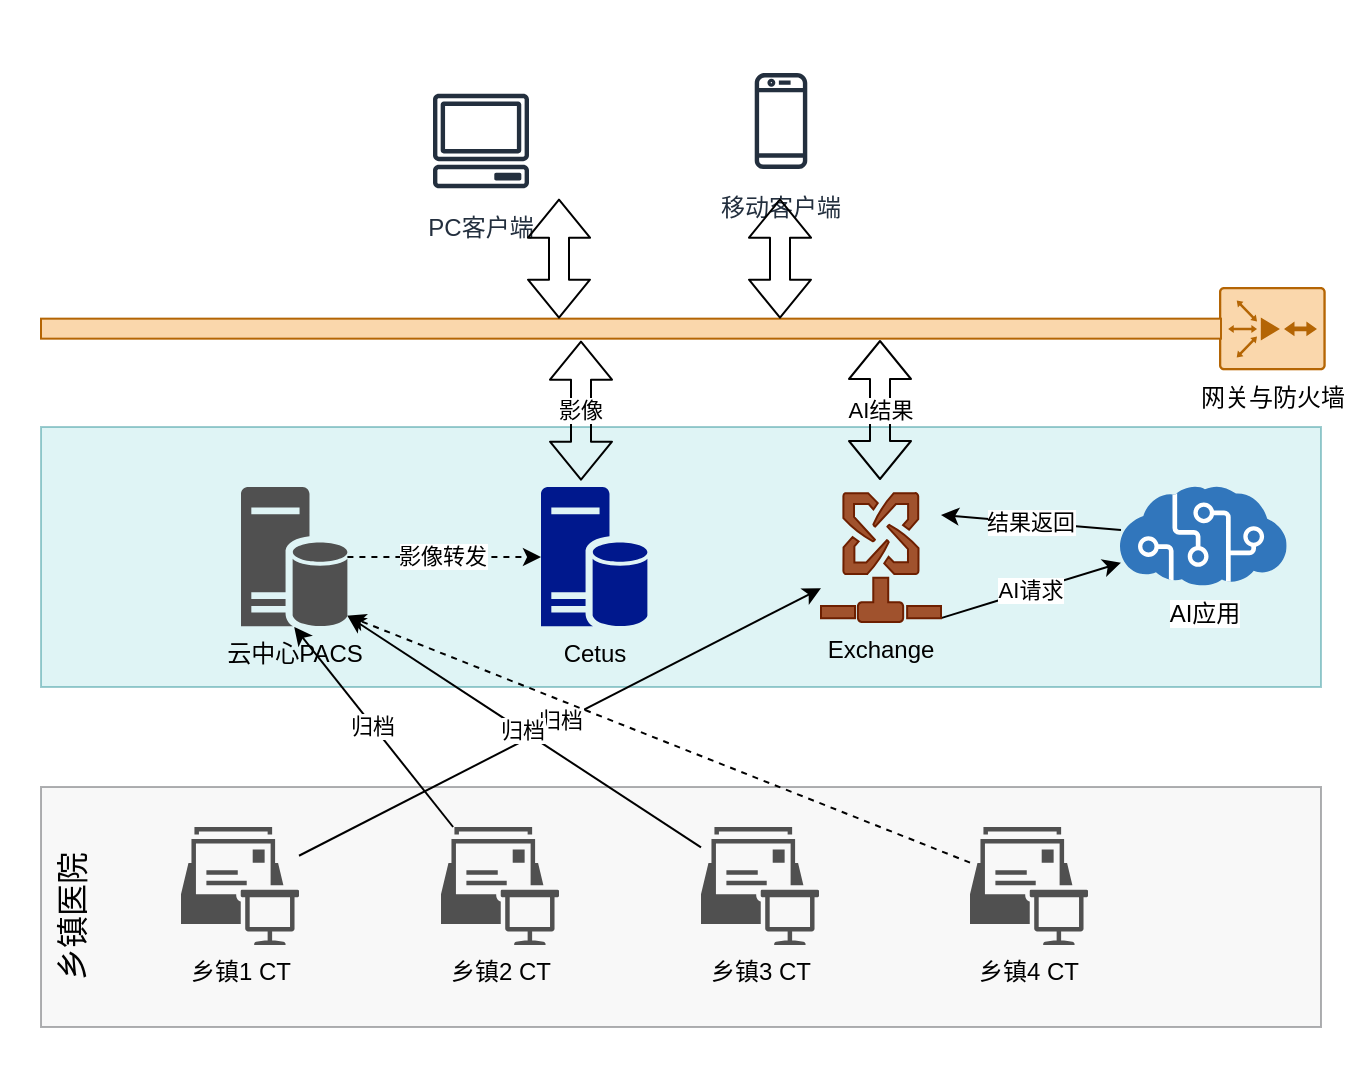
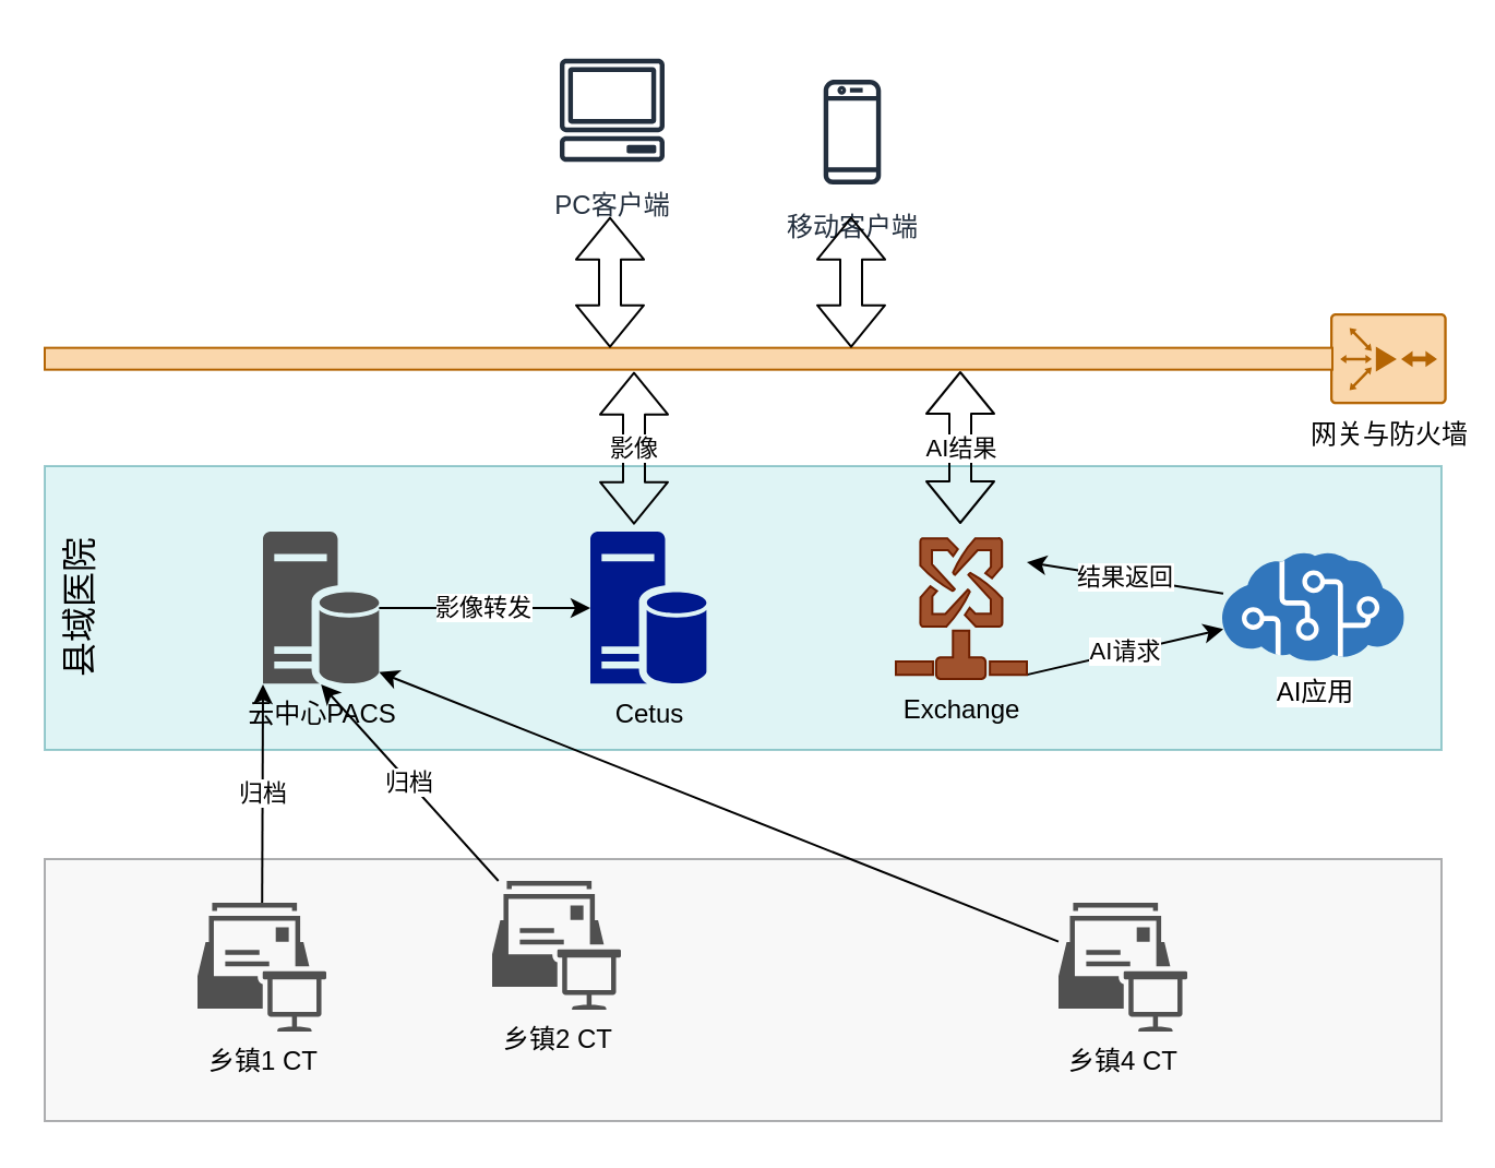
- <mxCell id="17" value="PC客户端" style="outlineConnect=0;fontColor=#232F3E;gradientColor=none;strokeColor=#232F3E;fillColor=#ffffff;dashed=0;verticalLabelPosition=bottom;verticalAlign=top;align=center;html=1;fontSize=12;fontStyle=0;aspect=fixed;shape=mxgraph.aws4.resourceIcon;resIcon=mxgraph.aws4.client;labelBackgroundColor=none;" vertex="1" parent="1"><mxGeometry x="210" y="40" width="60" height="60" as="geometry" /></mxCell>
+ <mxCell id="17" value="PC客户端" style="outlineConnect=0;fontColor=#232F3E;gradientColor=none;strokeColor=#232F3E;fillColor=#ffffff;dashed=0;verticalLabelPosition=bottom;verticalAlign=top;align=center;html=1;fontSize=12;fontStyle=0;aspect=fixed;shape=mxgraph.aws4.resourceIcon;resIcon=mxgraph.aws4.client;labelBackgroundColor=none;" vertex="1" parent="1"><mxGeometry x="250" y="20" width="60" height="60" as="geometry" /></mxCell>
- <mxCell id="16" value="AI应用" style="aspect=fixed;html=1;points=[];align=center;image;fontSize=12;image=img/lib/mscae/Cognitive_Services.svg;" vertex="1" parent="1"><mxGeometry x="560" y="243" width="83.33" height="50" as="geometry" /></mxCell>
+ <mxCell id="16" value="AI应用" style="aspect=fixed;html=1;points=[];align=center;image;fontSize=12;image=img/lib/mscae/Cognitive_Services.svg;" vertex="1" parent="1"><mxGeometry x="560" y="253" width="83.33" height="50" as="geometry" /></mxCell>
+ <mxCell id="25" value="县域医院" style="text;html=1;strokeColor=none;fillColor=none;align=center;verticalAlign=top;whiteSpace=wrap;rounded=0;opacity=40;horizontal=0;fontSize=16;" vertex="1" parent="1"><mxGeometry x="20" y="243" width="40" height="70" as="geometry" /></mxCell>
- <mxCell id="10" value="影像转发" style="edgeStyle=none;rounded=0;orthogonalLoop=1;jettySize=auto;html=1;exitX=1;exitY=0.5;exitDx=0;exitDy=0;exitPerimeter=0;entryX=0;entryY=0.5;entryDx=0;entryDy=0;entryPerimeter=0;dashed=1;" edge="1" parent="1" source="11" target="12"><mxGeometry relative="1" as="geometry" /></mxCell>
+ <mxCell id="10" value="影像转发" style="edgeStyle=none;rounded=0;orthogonalLoop=1;jettySize=auto;html=1;exitX=1;exitY=0.5;exitDx=0;exitDy=0;exitPerimeter=0;entryX=0;entryY=0.5;entryDx=0;entryDy=0;entryPerimeter=0;" edge="1" parent="1" source="11" target="12"><mxGeometry relative="1" as="geometry" /></mxCell>
- <mxCell id="4" value="归档" style="rounded=0;orthogonalLoop=1;jettySize=auto;html=1;" edge="1" parent="1" source="5" target="14"><mxGeometry relative="1" as="geometry" /></mxCell>
+ <mxCell id="4" value="归档" style="rounded=0;orthogonalLoop=1;jettySize=auto;html=1;entryX=0;entryY=1;entryDx=0;entryDy=0;entryPerimeter=0;" edge="1" parent="1" source="5" target="11"><mxGeometry relative="1" as="geometry" /></mxCell>
- <mxCell id="8" value="归档" style="edgeStyle=none;rounded=0;orthogonalLoop=1;jettySize=auto;html=1;entryX=1;entryY=0.92;entryDx=0;entryDy=0;entryPerimeter=0;" edge="1" parent="1" source="9" target="11"><mxGeometry relative="1" as="geometry" /></mxCell>
- <mxCell id="27" style="edgeStyle=none;rounded=0;orthogonalLoop=1;jettySize=auto;html=1;entryX=1;entryY=0.92;entryDx=0;entryDy=0;entryPerimeter=0;fontSize=16;dashed=1;" edge="1" parent="1" source="28" target="11"><mxGeometry relative="1" as="geometry" /></mxCell>
+ <mxCell id="27" style="edgeStyle=none;rounded=0;orthogonalLoop=1;jettySize=auto;html=1;entryX=1;entryY=0.92;entryDx=0;entryDy=0;entryPerimeter=0;fontSize=16;" edge="1" parent="1" source="28" target="11"><mxGeometry relative="1" as="geometry" /></mxCell>
- <mxCell id="7" value="乡镇2 CT" style="pointerEvents=1;shadow=0;dashed=0;html=1;strokeColor=none;fillColor=#505050;labelPosition=center;verticalLabelPosition=bottom;verticalAlign=top;outlineConnect=0;align=center;shape=mxgraph.office.communications.equipment_mailbox;" vertex="1" parent="1"><mxGeometry x="220" y="413" width="59" height="59" as="geometry" /></mxCell>
+ <mxCell id="7" value="乡镇2 CT" style="pointerEvents=1;shadow=0;dashed=0;html=1;strokeColor=none;fillColor=#505050;labelPosition=center;verticalLabelPosition=bottom;verticalAlign=top;outlineConnect=0;align=center;shape=mxgraph.office.communications.equipment_mailbox;" vertex="1" parent="1"><mxGeometry x="225" y="403" width="59" height="59" as="geometry" /></mxCell>
- <mxCell id="9" value="乡镇3 CT" style="pointerEvents=1;shadow=0;dashed=0;html=1;strokeColor=none;fillColor=#505050;labelPosition=center;verticalLabelPosition=bottom;verticalAlign=top;outlineConnect=0;align=center;shape=mxgraph.office.communications.equipment_mailbox;" vertex="1" parent="1"><mxGeometry x="350" y="413" width="59" height="59" as="geometry" /></mxCell>
- <mxCell id="26" value="乡镇医院" style="text;html=1;strokeColor=none;fillColor=none;align=center;verticalAlign=top;whiteSpace=wrap;rounded=0;opacity=40;horizontal=0;fontSize=16;" vertex="1" parent="1"><mxGeometry x="20" y="423" width="40" height="70" as="geometry" /></mxCell>
